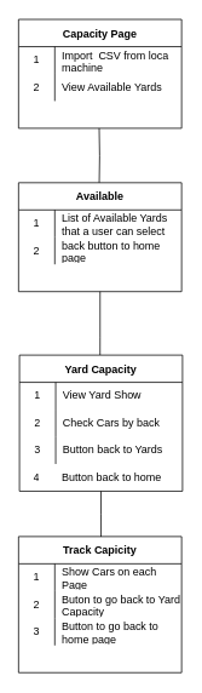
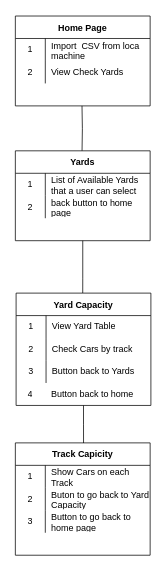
- <mxCell id="3" value="Capacity Page" style="shape=table;startSize=30;container=1;collapsible=0;childLayout=tableLayout;fixedRows=1;rowLines=0;fontStyle=1;" vertex="1" parent="1"><mxGeometry x="20" y="20" width="180" height="120" as="geometry" /></mxCell>
+ <mxCell id="3" value="Home Page" style="shape=table;startSize=30;container=1;collapsible=0;childLayout=tableLayout;fixedRows=1;rowLines=0;fontStyle=1;" vertex="1" parent="1"><mxGeometry x="20" y="20" width="180" height="120" as="geometry" /></mxCell>
- <mxCell id="9" value="View Available Yards" style="shape=partialRectangle;html=1;whiteSpace=wrap;connectable=0;fillColor=none;top=0;left=0;bottom=0;right=0;align=left;spacingLeft=6;overflow=hidden;" vertex="1" parent="7"><mxGeometry x="40" width="140" height="30" as="geometry"><mxRectangle width="140" height="30" as="alternateBounds" /></mxGeometry></mxCell>
+ <mxCell id="9" value="View Check Yards" style="shape=partialRectangle;html=1;whiteSpace=wrap;connectable=0;fillColor=none;top=0;left=0;bottom=0;right=0;align=left;spacingLeft=6;overflow=hidden;" vertex="1" parent="7"><mxGeometry x="40" width="140" height="30" as="geometry"><mxRectangle width="140" height="30" as="alternateBounds" /></mxGeometry></mxCell>
- <mxCell id="11" value="Available" style="shape=table;startSize=30;container=1;collapsible=0;childLayout=tableLayout;fixedRows=1;rowLines=0;fontStyle=1;" vertex="1" parent="1"><mxGeometry x="20" y="200" width="180" height="120" as="geometry" /></mxCell>
+ <mxCell id="11" value="Yards" style="shape=table;startSize=30;container=1;collapsible=0;childLayout=tableLayout;fixedRows=1;rowLines=0;fontStyle=1;" vertex="1" parent="1"><mxGeometry x="20" y="200" width="180" height="120" as="geometry" /></mxCell>
- <mxCell id="22" value="View Yard Show" style="shape=partialRectangle;html=1;whiteSpace=wrap;connectable=0;fillColor=none;top=0;left=0;bottom=0;right=0;align=left;spacingLeft=6;overflow=hidden;" vertex="1" parent="20"><mxGeometry x="40" width="140" height="30" as="geometry"><mxRectangle width="140" height="30" as="alternateBounds" /></mxGeometry></mxCell>
+ <mxCell id="22" value="View Yard Table" style="shape=partialRectangle;html=1;whiteSpace=wrap;connectable=0;fillColor=none;top=0;left=0;bottom=0;right=0;align=left;spacingLeft=6;overflow=hidden;" vertex="1" parent="20"><mxGeometry x="40" width="140" height="30" as="geometry"><mxRectangle width="140" height="30" as="alternateBounds" /></mxGeometry></mxCell>
- <mxCell id="25" value="Check Cars by back" style="shape=partialRectangle;html=1;whiteSpace=wrap;connectable=0;fillColor=none;top=0;left=0;bottom=0;right=0;align=left;spacingLeft=6;overflow=hidden;" vertex="1" parent="23"><mxGeometry x="40" width="140" height="30" as="geometry"><mxRectangle width="140" height="30" as="alternateBounds" /></mxGeometry></mxCell>
+ <mxCell id="25" value="Check Cars by track" style="shape=partialRectangle;html=1;whiteSpace=wrap;connectable=0;fillColor=none;top=0;left=0;bottom=0;right=0;align=left;spacingLeft=6;overflow=hidden;" vertex="1" parent="23"><mxGeometry x="40" width="140" height="30" as="geometry"><mxRectangle width="140" height="30" as="alternateBounds" /></mxGeometry></mxCell>
- <mxCell id="35" value="Show Cars on each Page" style="shape=partialRectangle;html=1;whiteSpace=wrap;connectable=0;fillColor=none;top=0;left=0;bottom=0;right=0;align=left;spacingLeft=6;overflow=hidden;" vertex="1" parent="33"><mxGeometry x="40" width="140" height="30" as="geometry"><mxRectangle width="140" height="30" as="alternateBounds" /></mxGeometry></mxCell>
+ <mxCell id="35" value="Show Cars on each Track" style="shape=partialRectangle;html=1;whiteSpace=wrap;connectable=0;fillColor=none;top=0;left=0;bottom=0;right=0;align=left;spacingLeft=6;overflow=hidden;" vertex="1" parent="33"><mxGeometry x="40" width="140" height="30" as="geometry"><mxRectangle width="140" height="30" as="alternateBounds" /></mxGeometry></mxCell>
